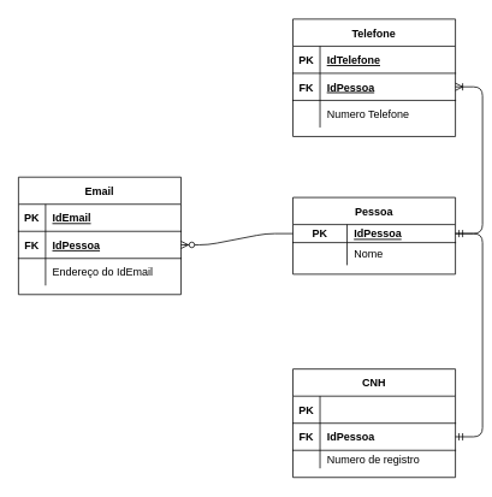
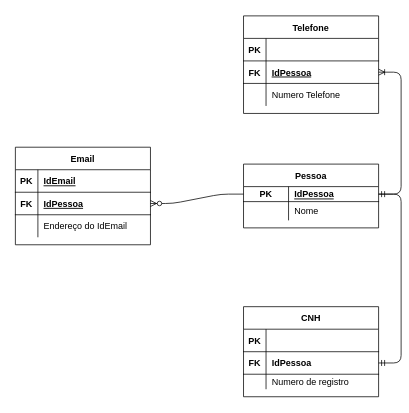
- <mxCell id="21" value="IdTelefone" style="shape=partialRectangle;connectable=0;fillColor=none;top=0;left=0;bottom=0;right=0;align=left;spacingLeft=6;fontStyle=5;overflow=hidden;" parent="19" vertex="1"><mxGeometry x="30" width="150" height="30" as="geometry" /></mxCell>
